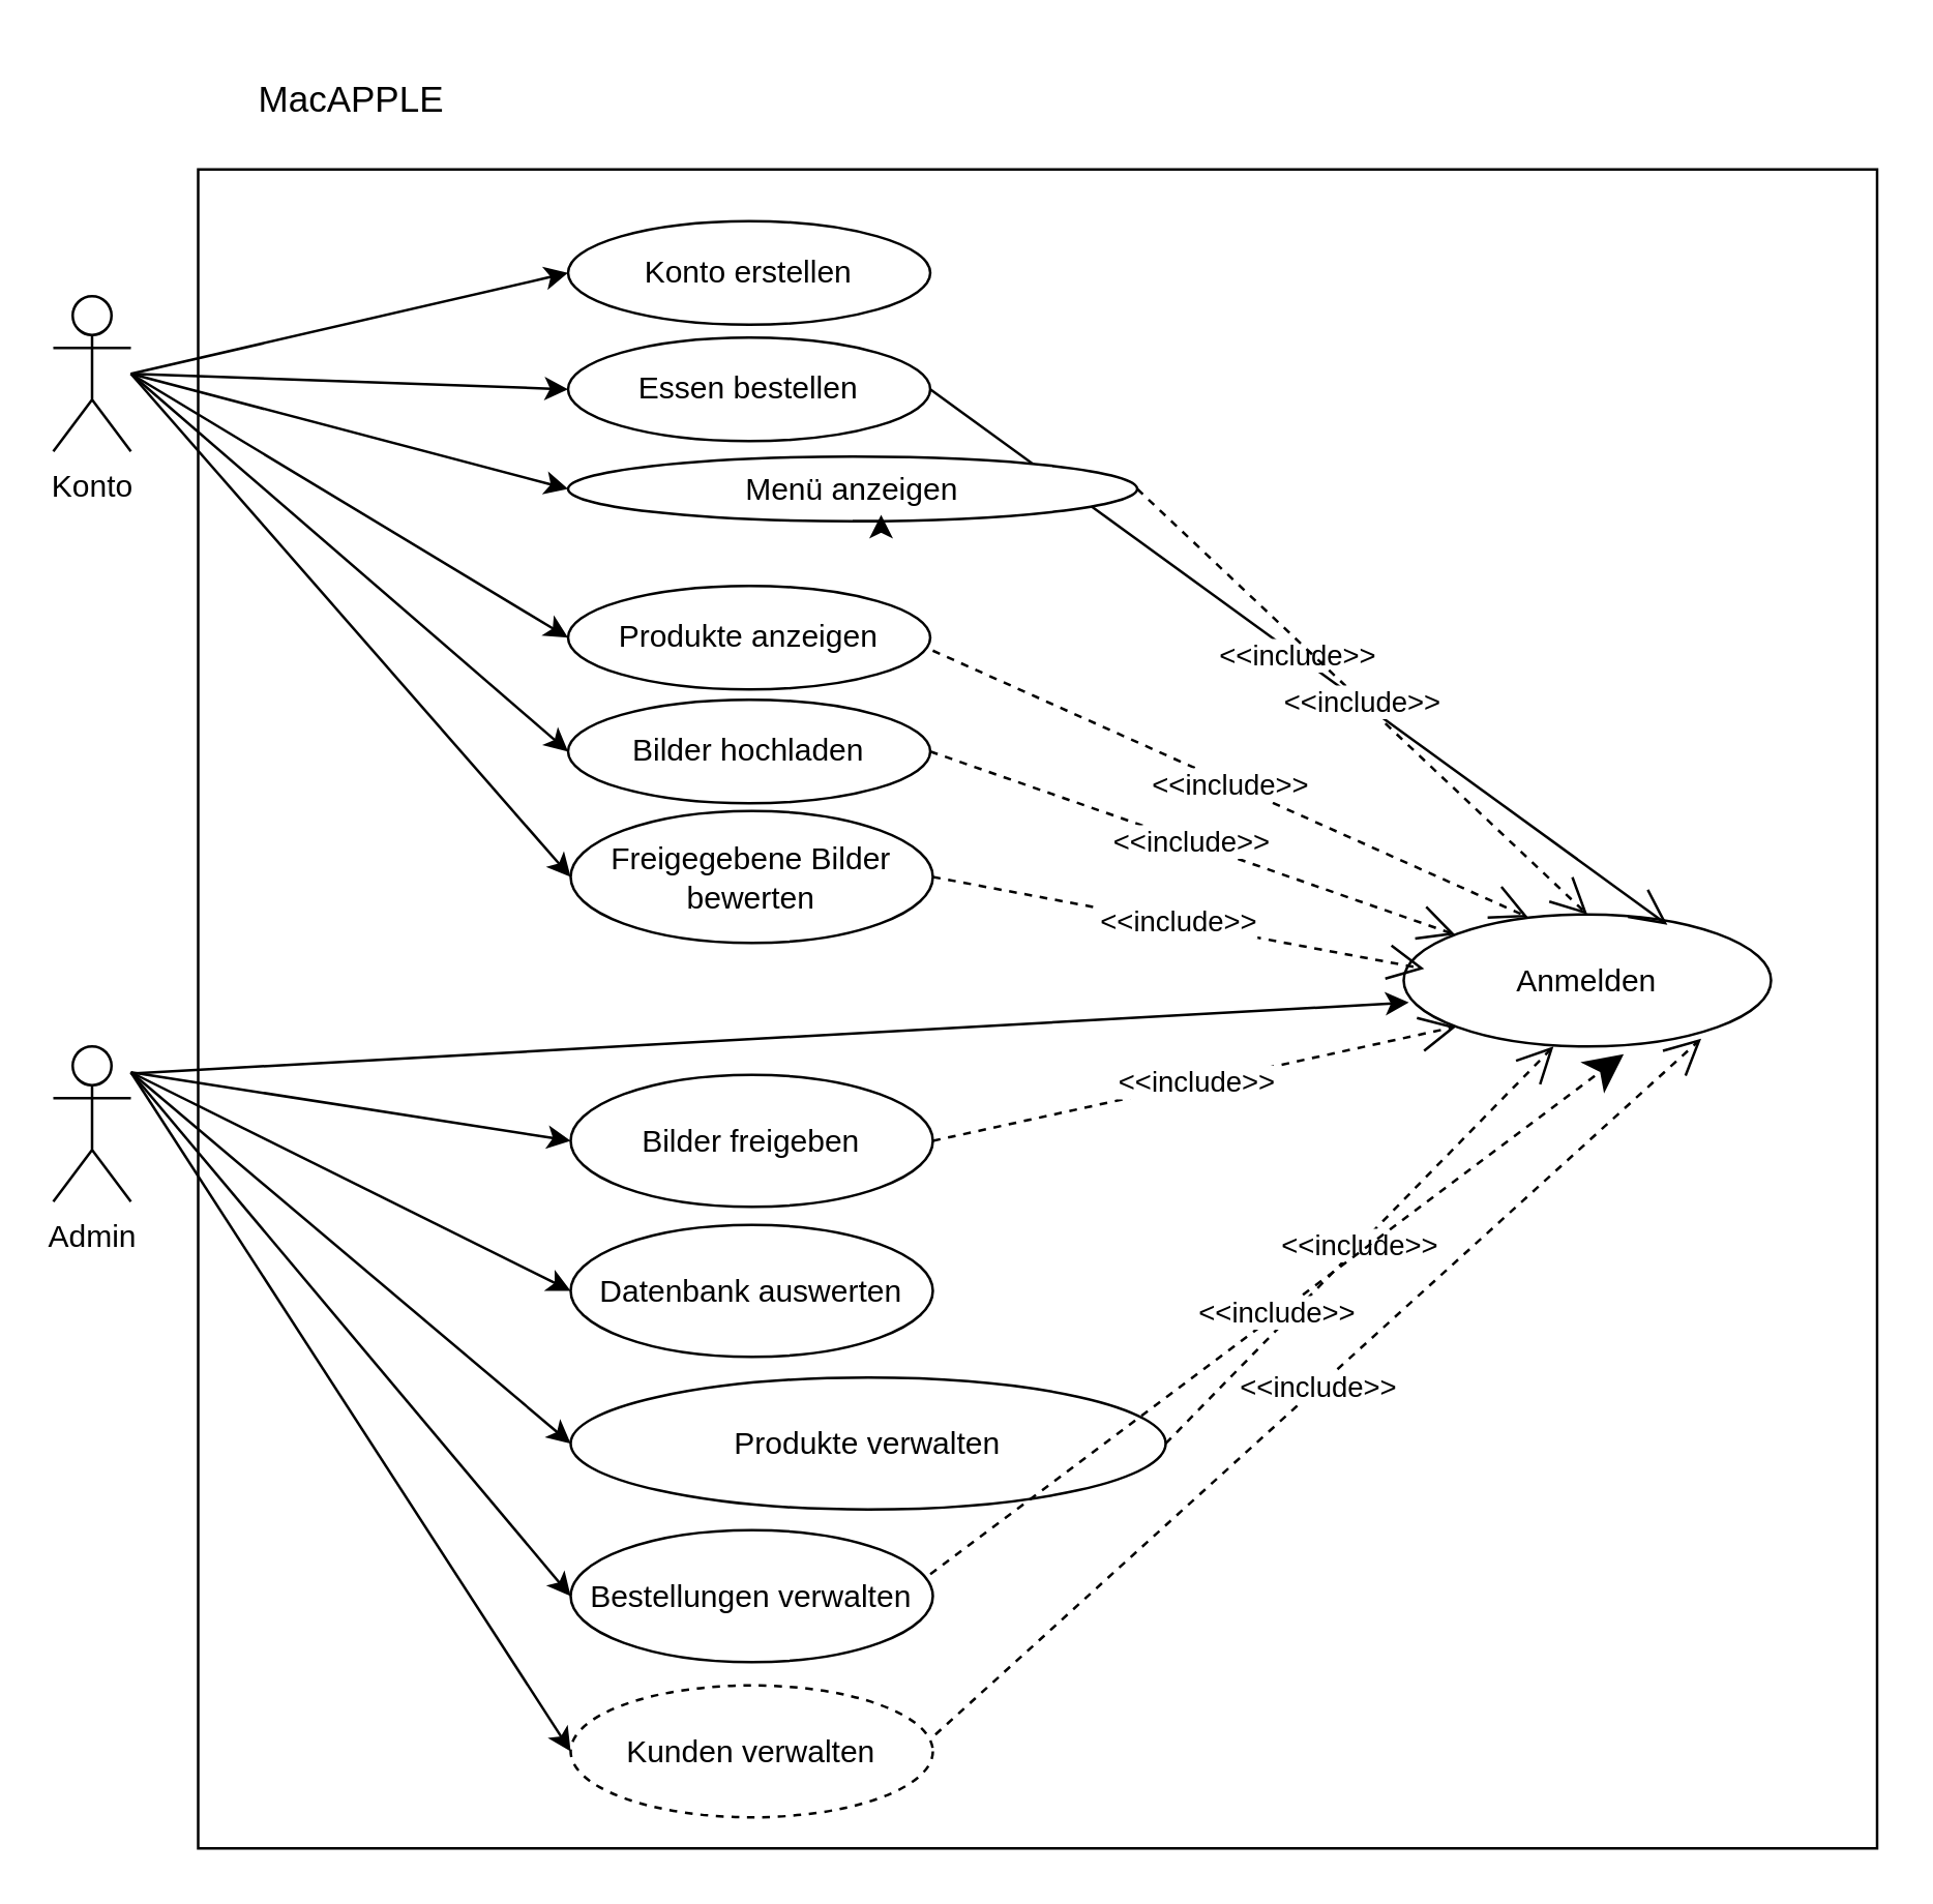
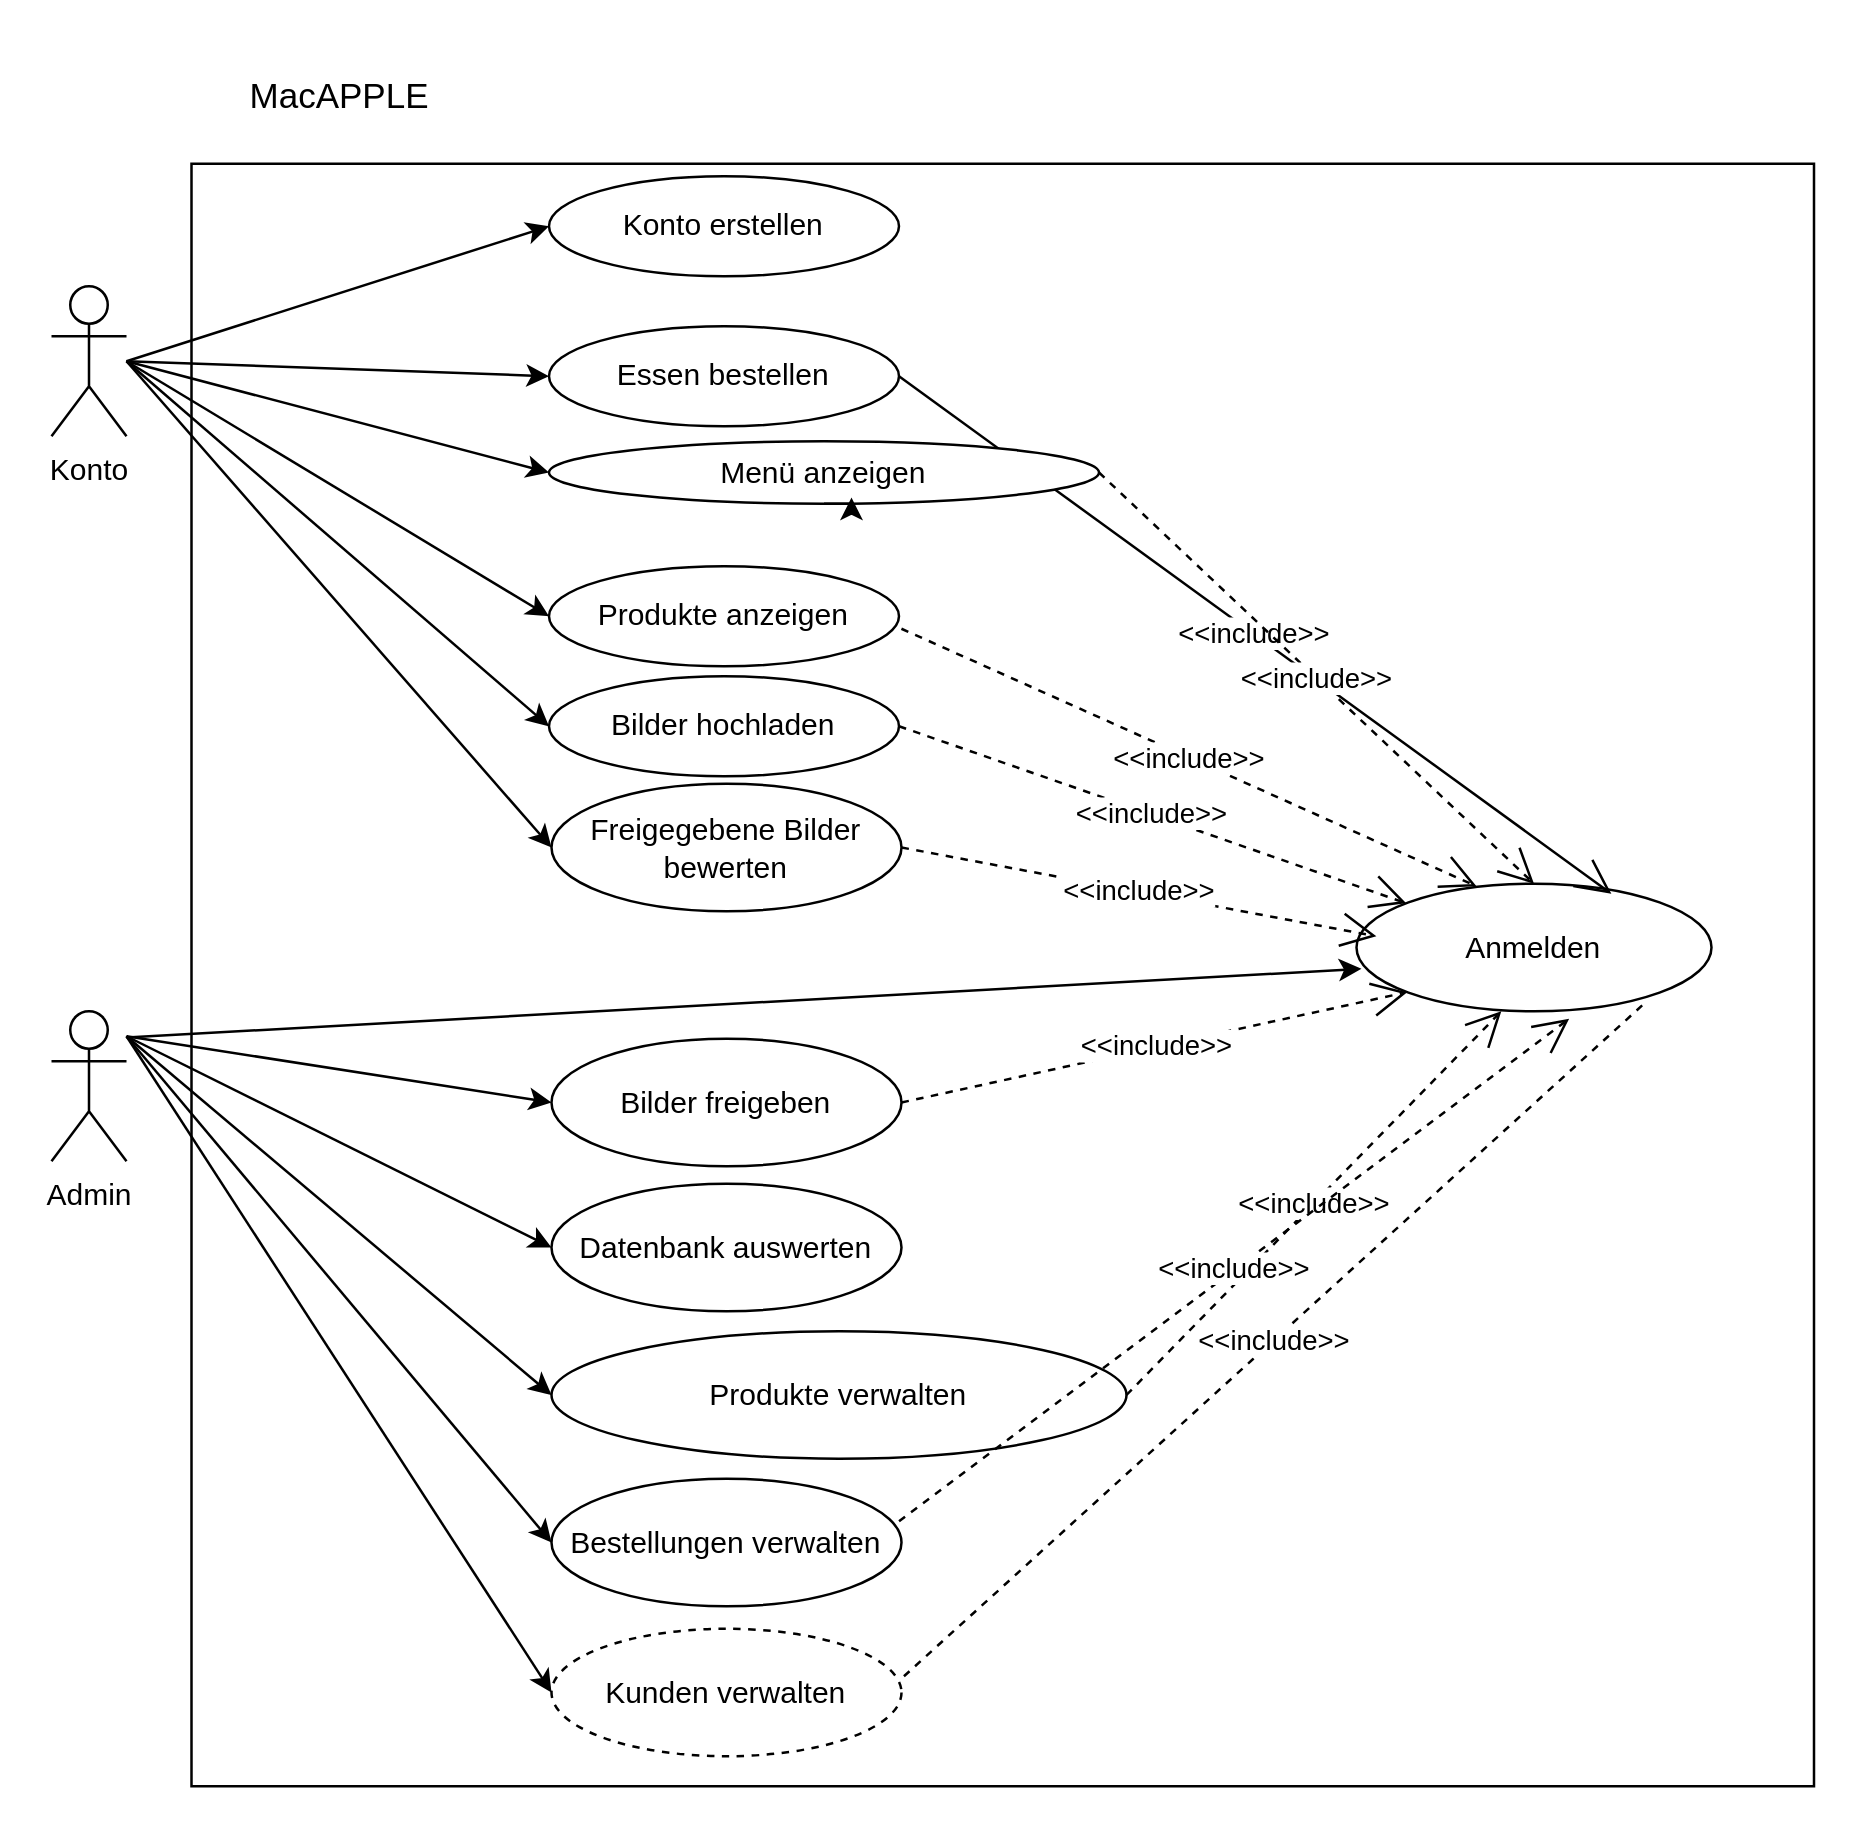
- <mxCell id="6" value="Konto erstellen" style="ellipse;whiteSpace=wrap;html=1;" vertex="1" parent="1"><mxGeometry x="219" y="85" width="140" height="40" as="geometry" /></mxCell>
+ <mxCell id="6" value="Konto erstellen" style="ellipse;whiteSpace=wrap;html=1;" vertex="1" parent="1"><mxGeometry x="219" y="70" width="140" height="40" as="geometry" /></mxCell>
- <mxCell id="38" value="&amp;lt;&amp;lt;include&amp;gt;&amp;gt;" style="endArrow=open;endSize=12;dashed=1;html=1;rounded=0;exitX=1.007;exitY=0.373;exitDx=0;exitDy=0;exitPerimeter=0;entryX=0.81;entryY=0.941;entryDx=0;entryDy=0;entryPerimeter=0;" edge="1" parent="1" source="33" target="15"><mxGeometry width="160" relative="1" as="geometry"><mxPoint x="392" y="714" as="sourcePoint" /><mxPoint x="660" y="404" as="targetPoint" /></mxGeometry></mxCell>
+ <mxCell id="38" value="&amp;lt;&amp;lt;include&amp;gt;&amp;gt;" style="endArrow=none;endSize=12;dashed=1;html=1;rounded=0;exitX=1.007;exitY=0.373;exitDx=0;exitDy=0;exitPerimeter=0;entryX=0.81;entryY=0.941;entryDx=0;entryDy=0;entryPerimeter=0;" edge="1" parent="1" source="33" target="15"><mxGeometry width="160" relative="1" as="geometry"><mxPoint x="392" y="714" as="sourcePoint" /><mxPoint x="660" y="404" as="targetPoint" /></mxGeometry></mxCell>
- <mxCell id="37" value="&amp;lt;&amp;lt;include&amp;gt;&amp;gt;" style="endArrow=classic;endSize=12;dashed=1;html=1;rounded=0;exitX=0.993;exitY=0.333;exitDx=0;exitDy=0;entryX=0.599;entryY=1.059;entryDx=0;entryDy=0;entryPerimeter=0;exitPerimeter=0;" edge="1" parent="1" source="31" target="15"><mxGeometry width="160" relative="1" as="geometry"><mxPoint x="382" y="672" as="sourcePoint" /><mxPoint x="623" y="527" as="targetPoint" /></mxGeometry></mxCell>
+ <mxCell id="37" value="&amp;lt;&amp;lt;include&amp;gt;&amp;gt;" style="endArrow=open;endSize=12;dashed=1;html=1;rounded=0;exitX=0.993;exitY=0.333;exitDx=0;exitDy=0;entryX=0.599;entryY=1.059;entryDx=0;entryDy=0;entryPerimeter=0;exitPerimeter=0;" edge="1" parent="1" source="31" target="15"><mxGeometry width="160" relative="1" as="geometry"><mxPoint x="382" y="672" as="sourcePoint" /><mxPoint x="623" y="527" as="targetPoint" /></mxGeometry></mxCell>
